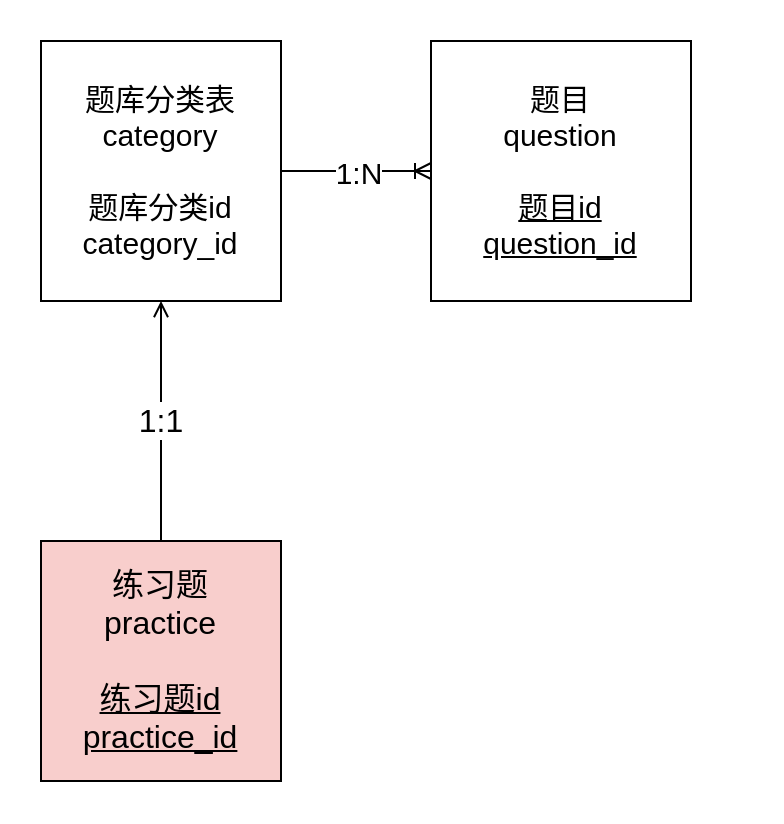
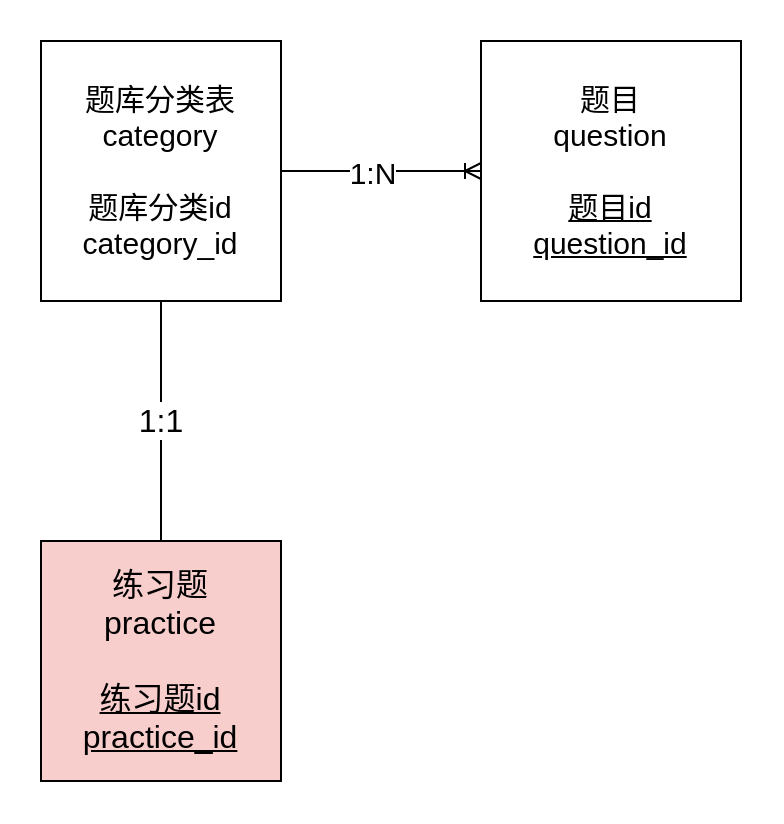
- <mxCell id="2" value="题目&lt;br style=&quot;font-size: 15px;&quot;&gt;question&lt;br style=&quot;font-size: 15px;&quot;&gt;&lt;br style=&quot;font-size: 15px;&quot;&gt;&lt;u style=&quot;font-size: 15px;&quot;&gt;题目id&lt;br style=&quot;font-size: 15px;&quot;&gt;question_id&lt;/u&gt;" style="whiteSpace=wrap;html=1;align=center;fontSize=15;" vertex="1" parent="1"><mxGeometry x="215" y="20" width="130" height="130" as="geometry" /></mxCell>
+ <mxCell id="2" value="题目&lt;br style=&quot;font-size: 15px;&quot;&gt;question&lt;br style=&quot;font-size: 15px;&quot;&gt;&lt;br style=&quot;font-size: 15px;&quot;&gt;&lt;u style=&quot;font-size: 15px;&quot;&gt;题目id&lt;br style=&quot;font-size: 15px;&quot;&gt;question_id&lt;/u&gt;" style="whiteSpace=wrap;html=1;align=center;fontSize=15;" vertex="1" parent="1"><mxGeometry x="240" y="20" width="130" height="130" as="geometry" /></mxCell>
- <mxCell id="7" value="1:1" style="endArrow=open;html=1;rounded=0;fontSize=16;entryX=0.5;entryY=1;entryDx=0;entryDy=0;exitX=0.5;exitY=0;exitDx=0;exitDy=0;" edge="1" parent="1" source="4" target="3"><mxGeometry relative="1" as="geometry"><mxPoint x="160" y="230" as="sourcePoint" /><mxPoint x="320" y="230" as="targetPoint" /></mxGeometry></mxCell>
+ <mxCell id="7" value="1:1" style="endArrow=none;html=1;rounded=0;fontSize=16;entryX=0.5;entryY=1;entryDx=0;entryDy=0;exitX=0.5;exitY=0;exitDx=0;exitDy=0;" edge="1" parent="1" source="4" target="3"><mxGeometry relative="1" as="geometry"><mxPoint x="160" y="230" as="sourcePoint" /><mxPoint x="320" y="230" as="targetPoint" /></mxGeometry></mxCell>
